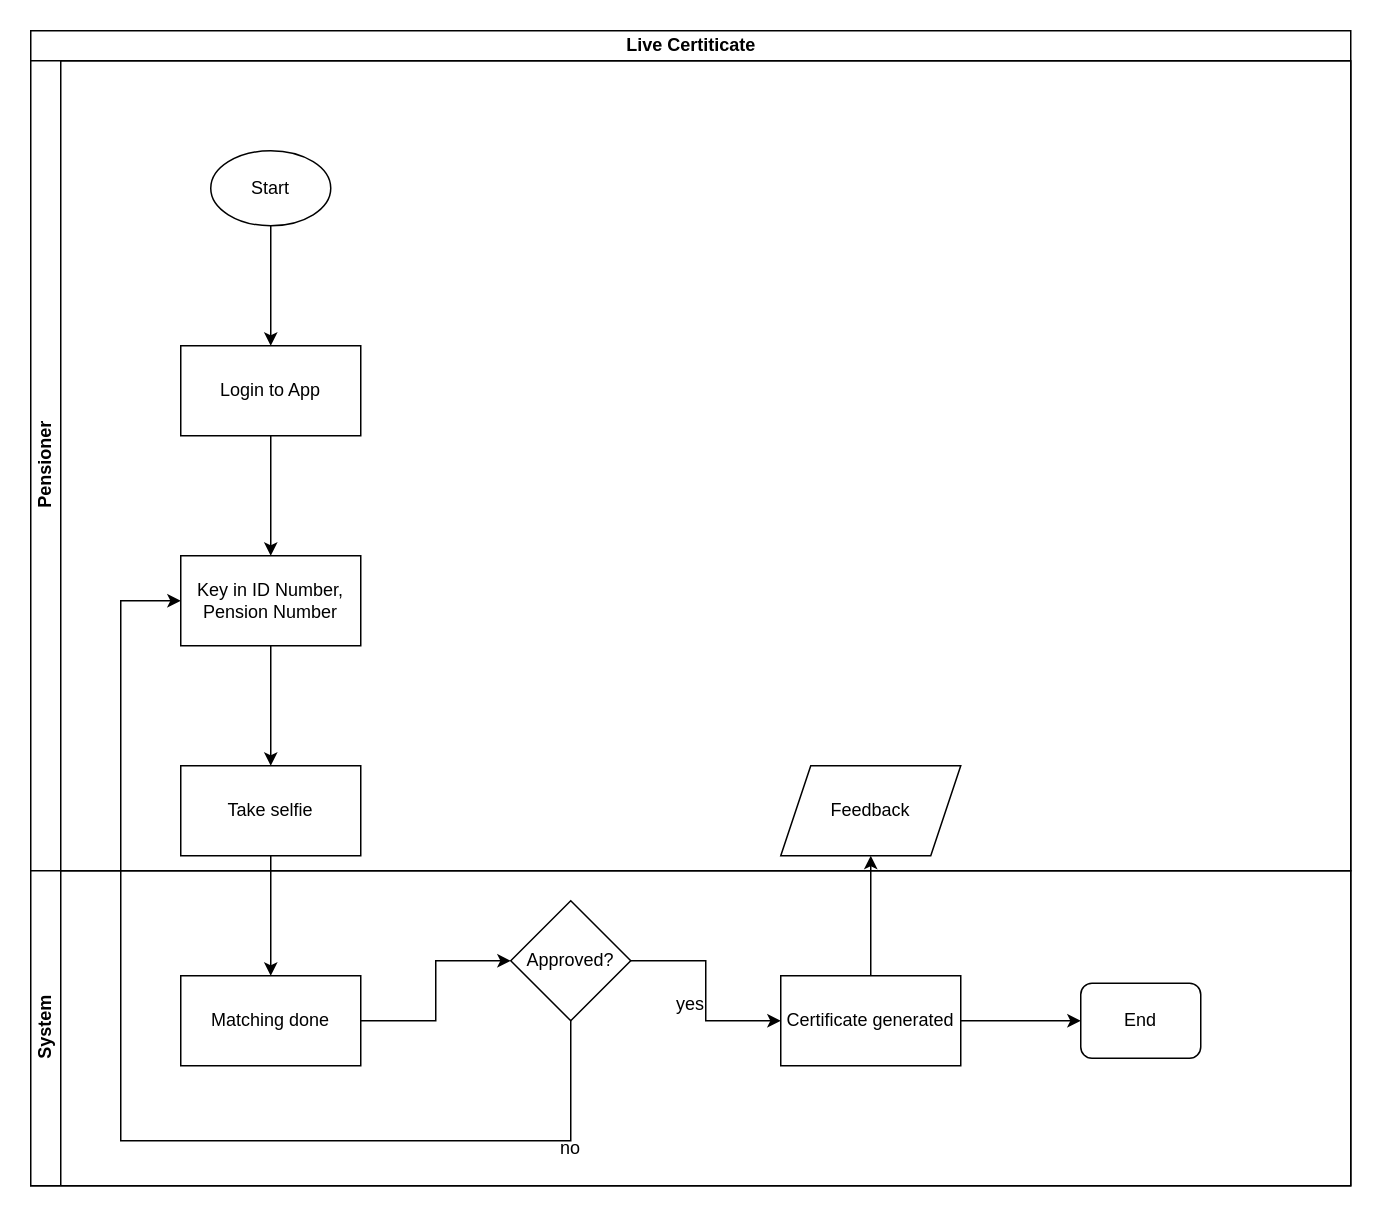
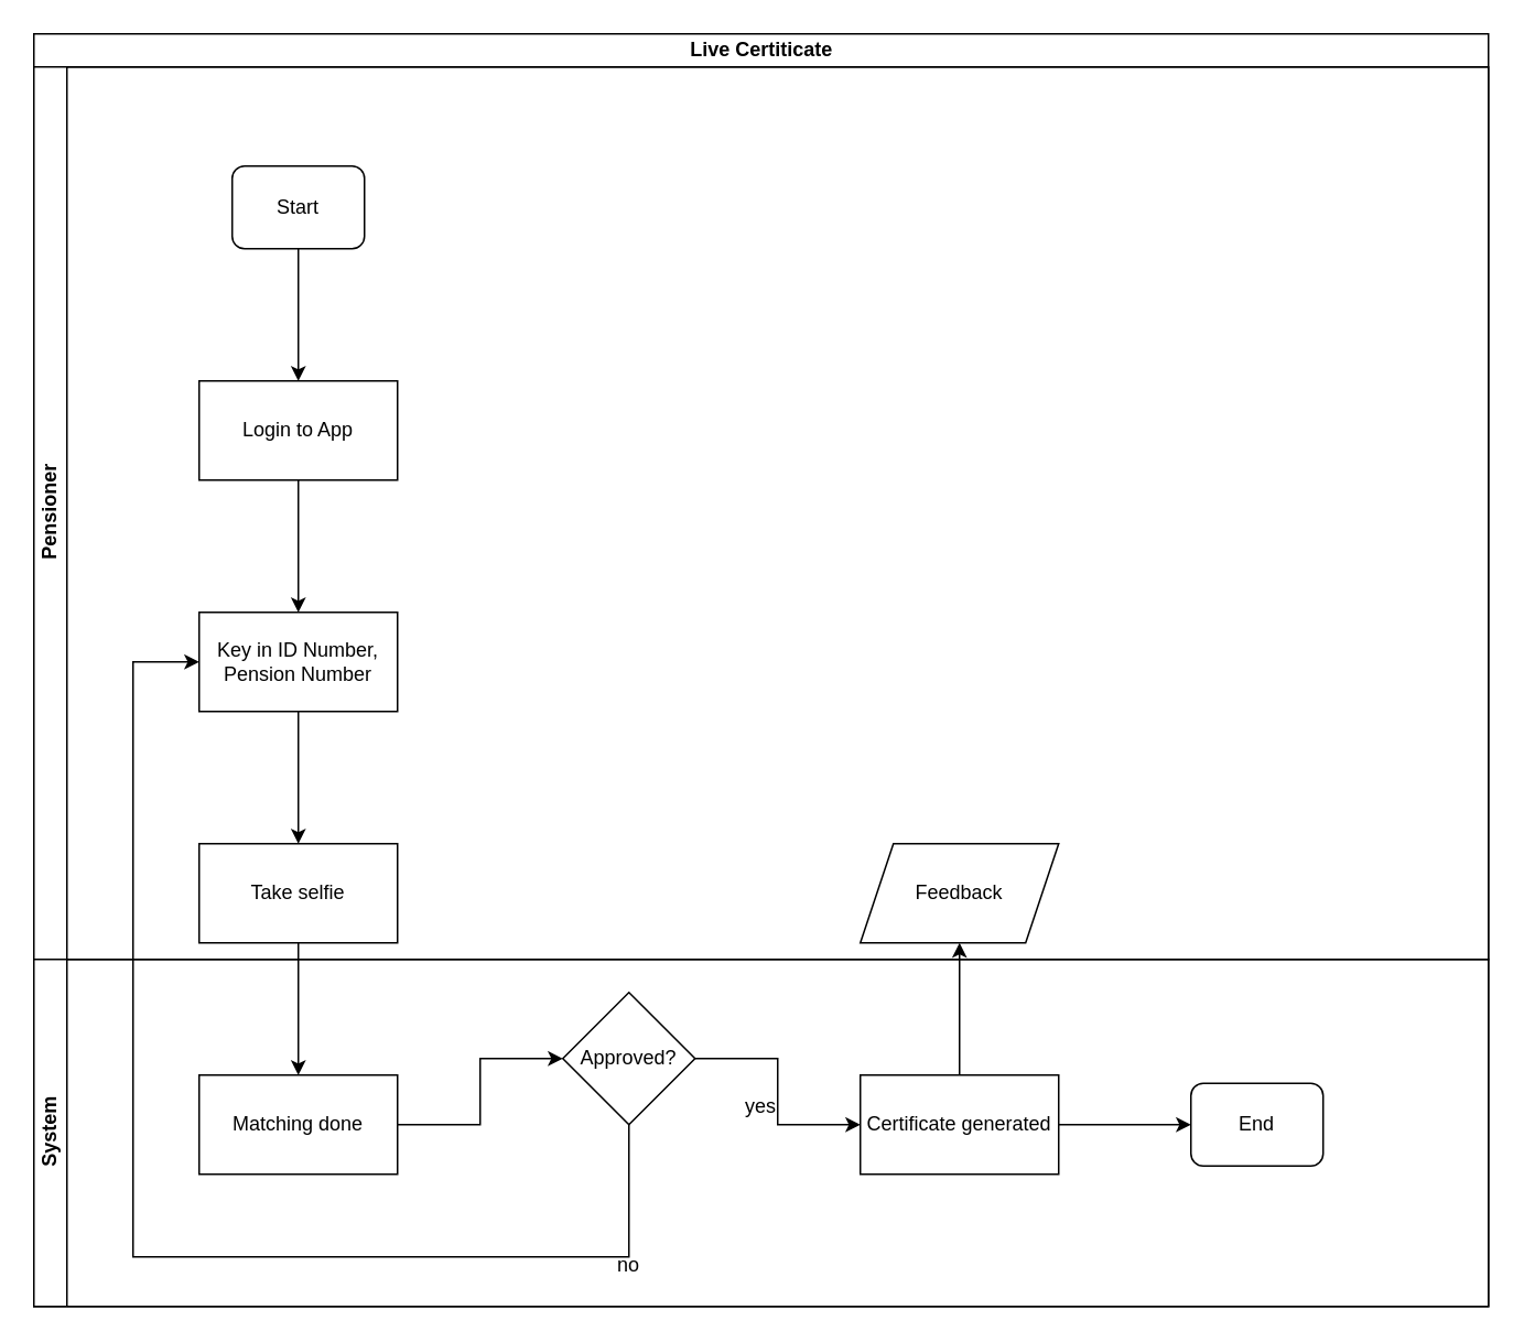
- <mxCell id="14" value="Start" style="ellipse;whiteSpace=wrap;html=1;" vertex="1" parent="1"><mxGeometry x="140" y="100" width="80" height="50" as="geometry" /></mxCell>
+ <mxCell id="14" value="Start" style="rounded=1;whiteSpace=wrap;html=1;" vertex="1" parent="1"><mxGeometry x="140" y="100" width="80" height="50" as="geometry" /></mxCell>
